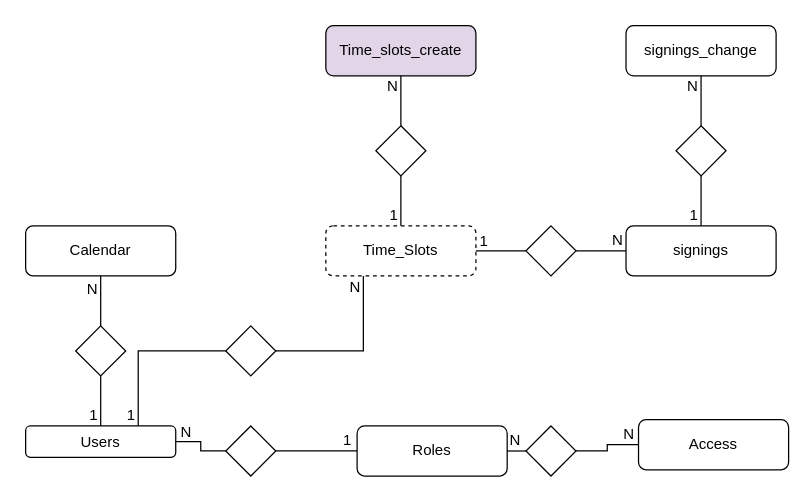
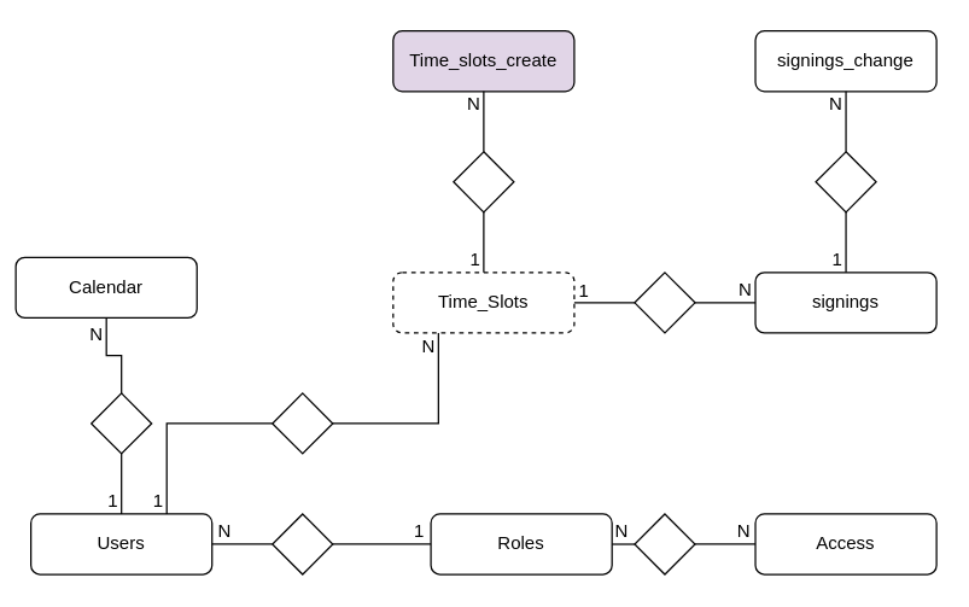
- <mxCell id="5" value="Calendar" style="rounded=1;whiteSpace=wrap;html=1;" vertex="1" parent="1"><mxGeometry x="20" y="180" width="120" height="40" as="geometry" /></mxCell>
+ <mxCell id="5" value="Calendar" style="rounded=1;whiteSpace=wrap;html=1;" vertex="1" parent="1"><mxGeometry x="10" y="170" width="120" height="40" as="geometry" /></mxCell>
- <mxCell id="2" value="Users" style="rounded=1;whiteSpace=wrap;html=1;" vertex="1" parent="1"><mxGeometry x="20" y="340" width="120" height="25" as="geometry" /></mxCell>
+ <mxCell id="2" value="Users" style="rounded=1;whiteSpace=wrap;html=1;" vertex="1" parent="1"><mxGeometry x="20" y="340" width="120" height="40" as="geometry" /></mxCell>
- <mxCell id="4" value="Access" style="rounded=1;whiteSpace=wrap;html=1;" vertex="1" parent="1"><mxGeometry x="510" y="335" width="120" height="40" as="geometry" /></mxCell>
+ <mxCell id="4" value="Access" style="rounded=1;whiteSpace=wrap;html=1;" vertex="1" parent="1"><mxGeometry x="500" y="340" width="120" height="40" as="geometry" /></mxCell>
